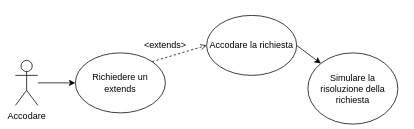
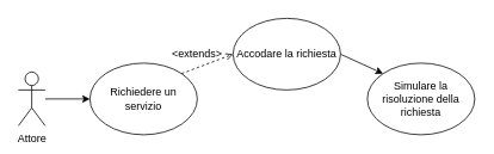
- <mxCell id="7" value="Accodare la richiesta" style="ellipse;whiteSpace=wrap;html=1;" vertex="1" parent="1"><mxGeometry x="275" y="20" width="120" height="80" as="geometry" /></mxCell>
+ <mxCell id="7" value="Accodare la richiesta" style="ellipse;whiteSpace=wrap;html=1;" vertex="1" parent="1"><mxGeometry x="260" y="20" width="120" height="80" as="geometry" /></mxCell>
- <mxCell id="5" value="Richiedere un extends" style="ellipse;whiteSpace=wrap;html=1;" vertex="1" parent="1"><mxGeometry x="100" y="70" width="120" height="80" as="geometry" /></mxCell>
+ <mxCell id="5" value="Richiedere un servizio" style="ellipse;whiteSpace=wrap;html=1;" vertex="1" parent="1"><mxGeometry x="100" y="70" width="120" height="80" as="geometry" /></mxCell>
- <mxCell id="8" value="Simulare la risoluzione della richiesta" style="ellipse;whiteSpace=wrap;html=1;" vertex="1" parent="1"><mxGeometry x="410" y="70" width="120" height="95" as="geometry" /></mxCell>
+ <mxCell id="8" value="Simulare la risoluzione della richiesta" style="ellipse;whiteSpace=wrap;html=1;" vertex="1" parent="1"><mxGeometry x="410" y="70" width="120" height="80" as="geometry" /></mxCell>
- <mxCell id="2" value="Accodare" style="shape=umlActor;verticalLabelPosition=bottom;labelBackgroundColor=#ffffff;verticalAlign=top;html=1;outlineConnect=0;" vertex="1" parent="1"><mxGeometry x="20" y="80" width="30" height="60" as="geometry" /></mxCell>
+ <mxCell id="2" value="Attore" style="shape=umlActor;verticalLabelPosition=bottom;labelBackgroundColor=#ffffff;verticalAlign=top;html=1;outlineConnect=0;" vertex="1" parent="1"><mxGeometry x="20" y="80" width="30" height="60" as="geometry" /></mxCell>
